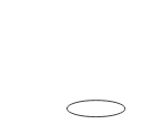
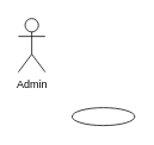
+ <mxCell id="2" value="Admin" style="shape=umlActor;verticalLabelPosition=bottom;verticalAlign=top;html=1;outlineConnect=0;" vertex="1" parent="1"><mxGeometry x="20" y="20" width="30" height="60" as="geometry" /></mxCell>
